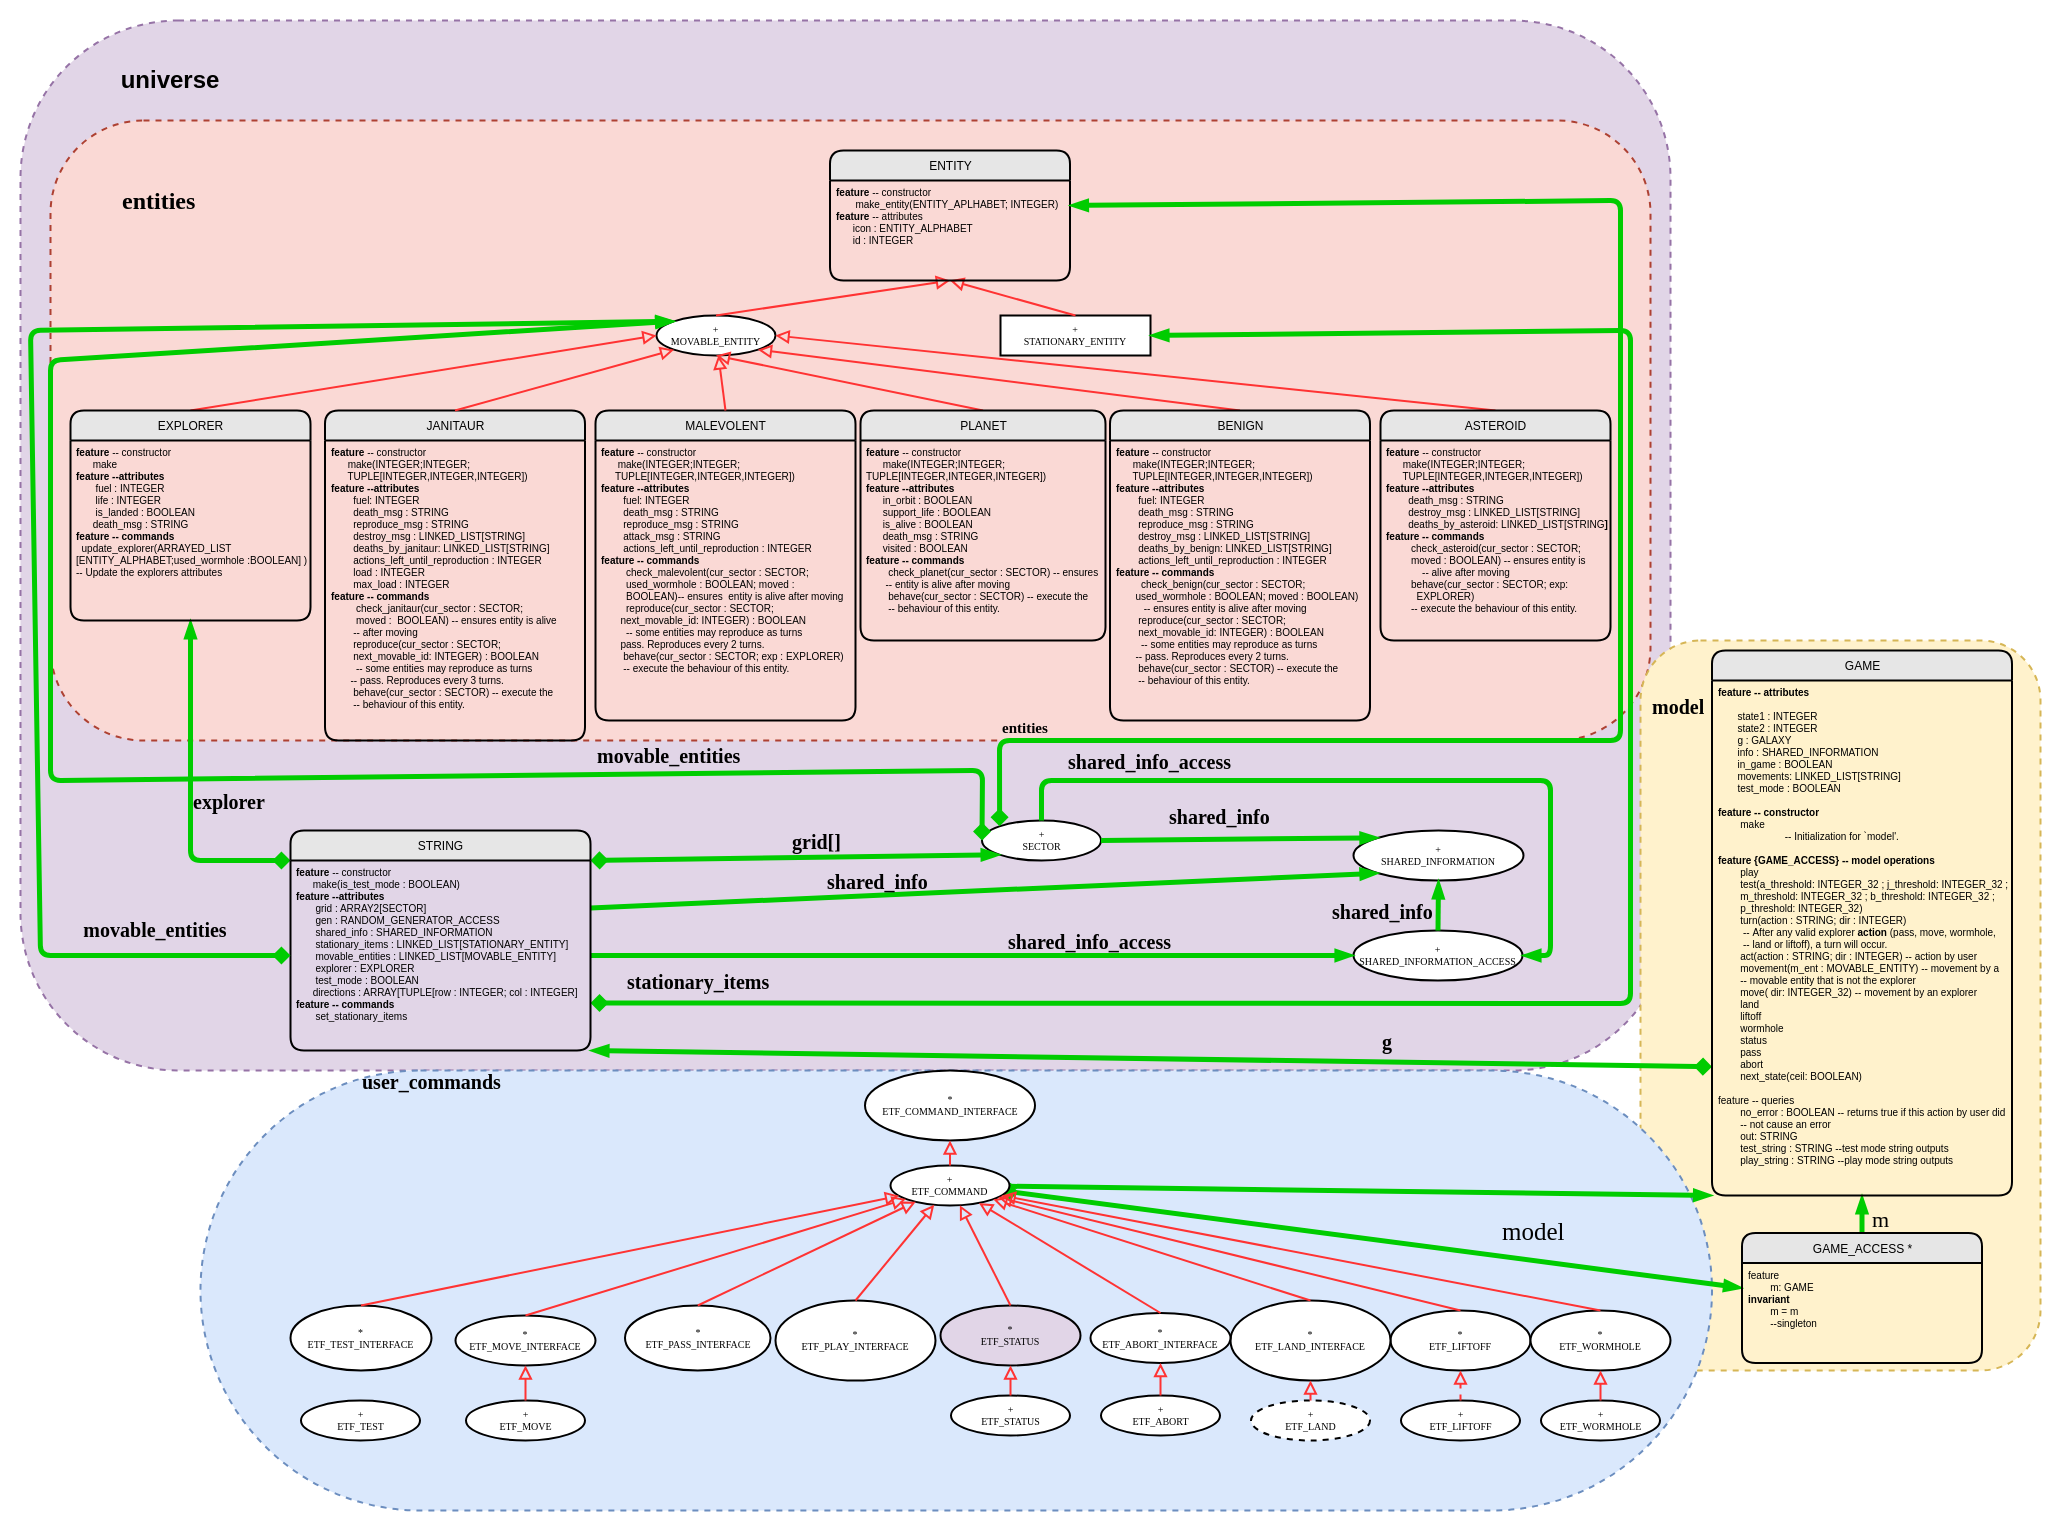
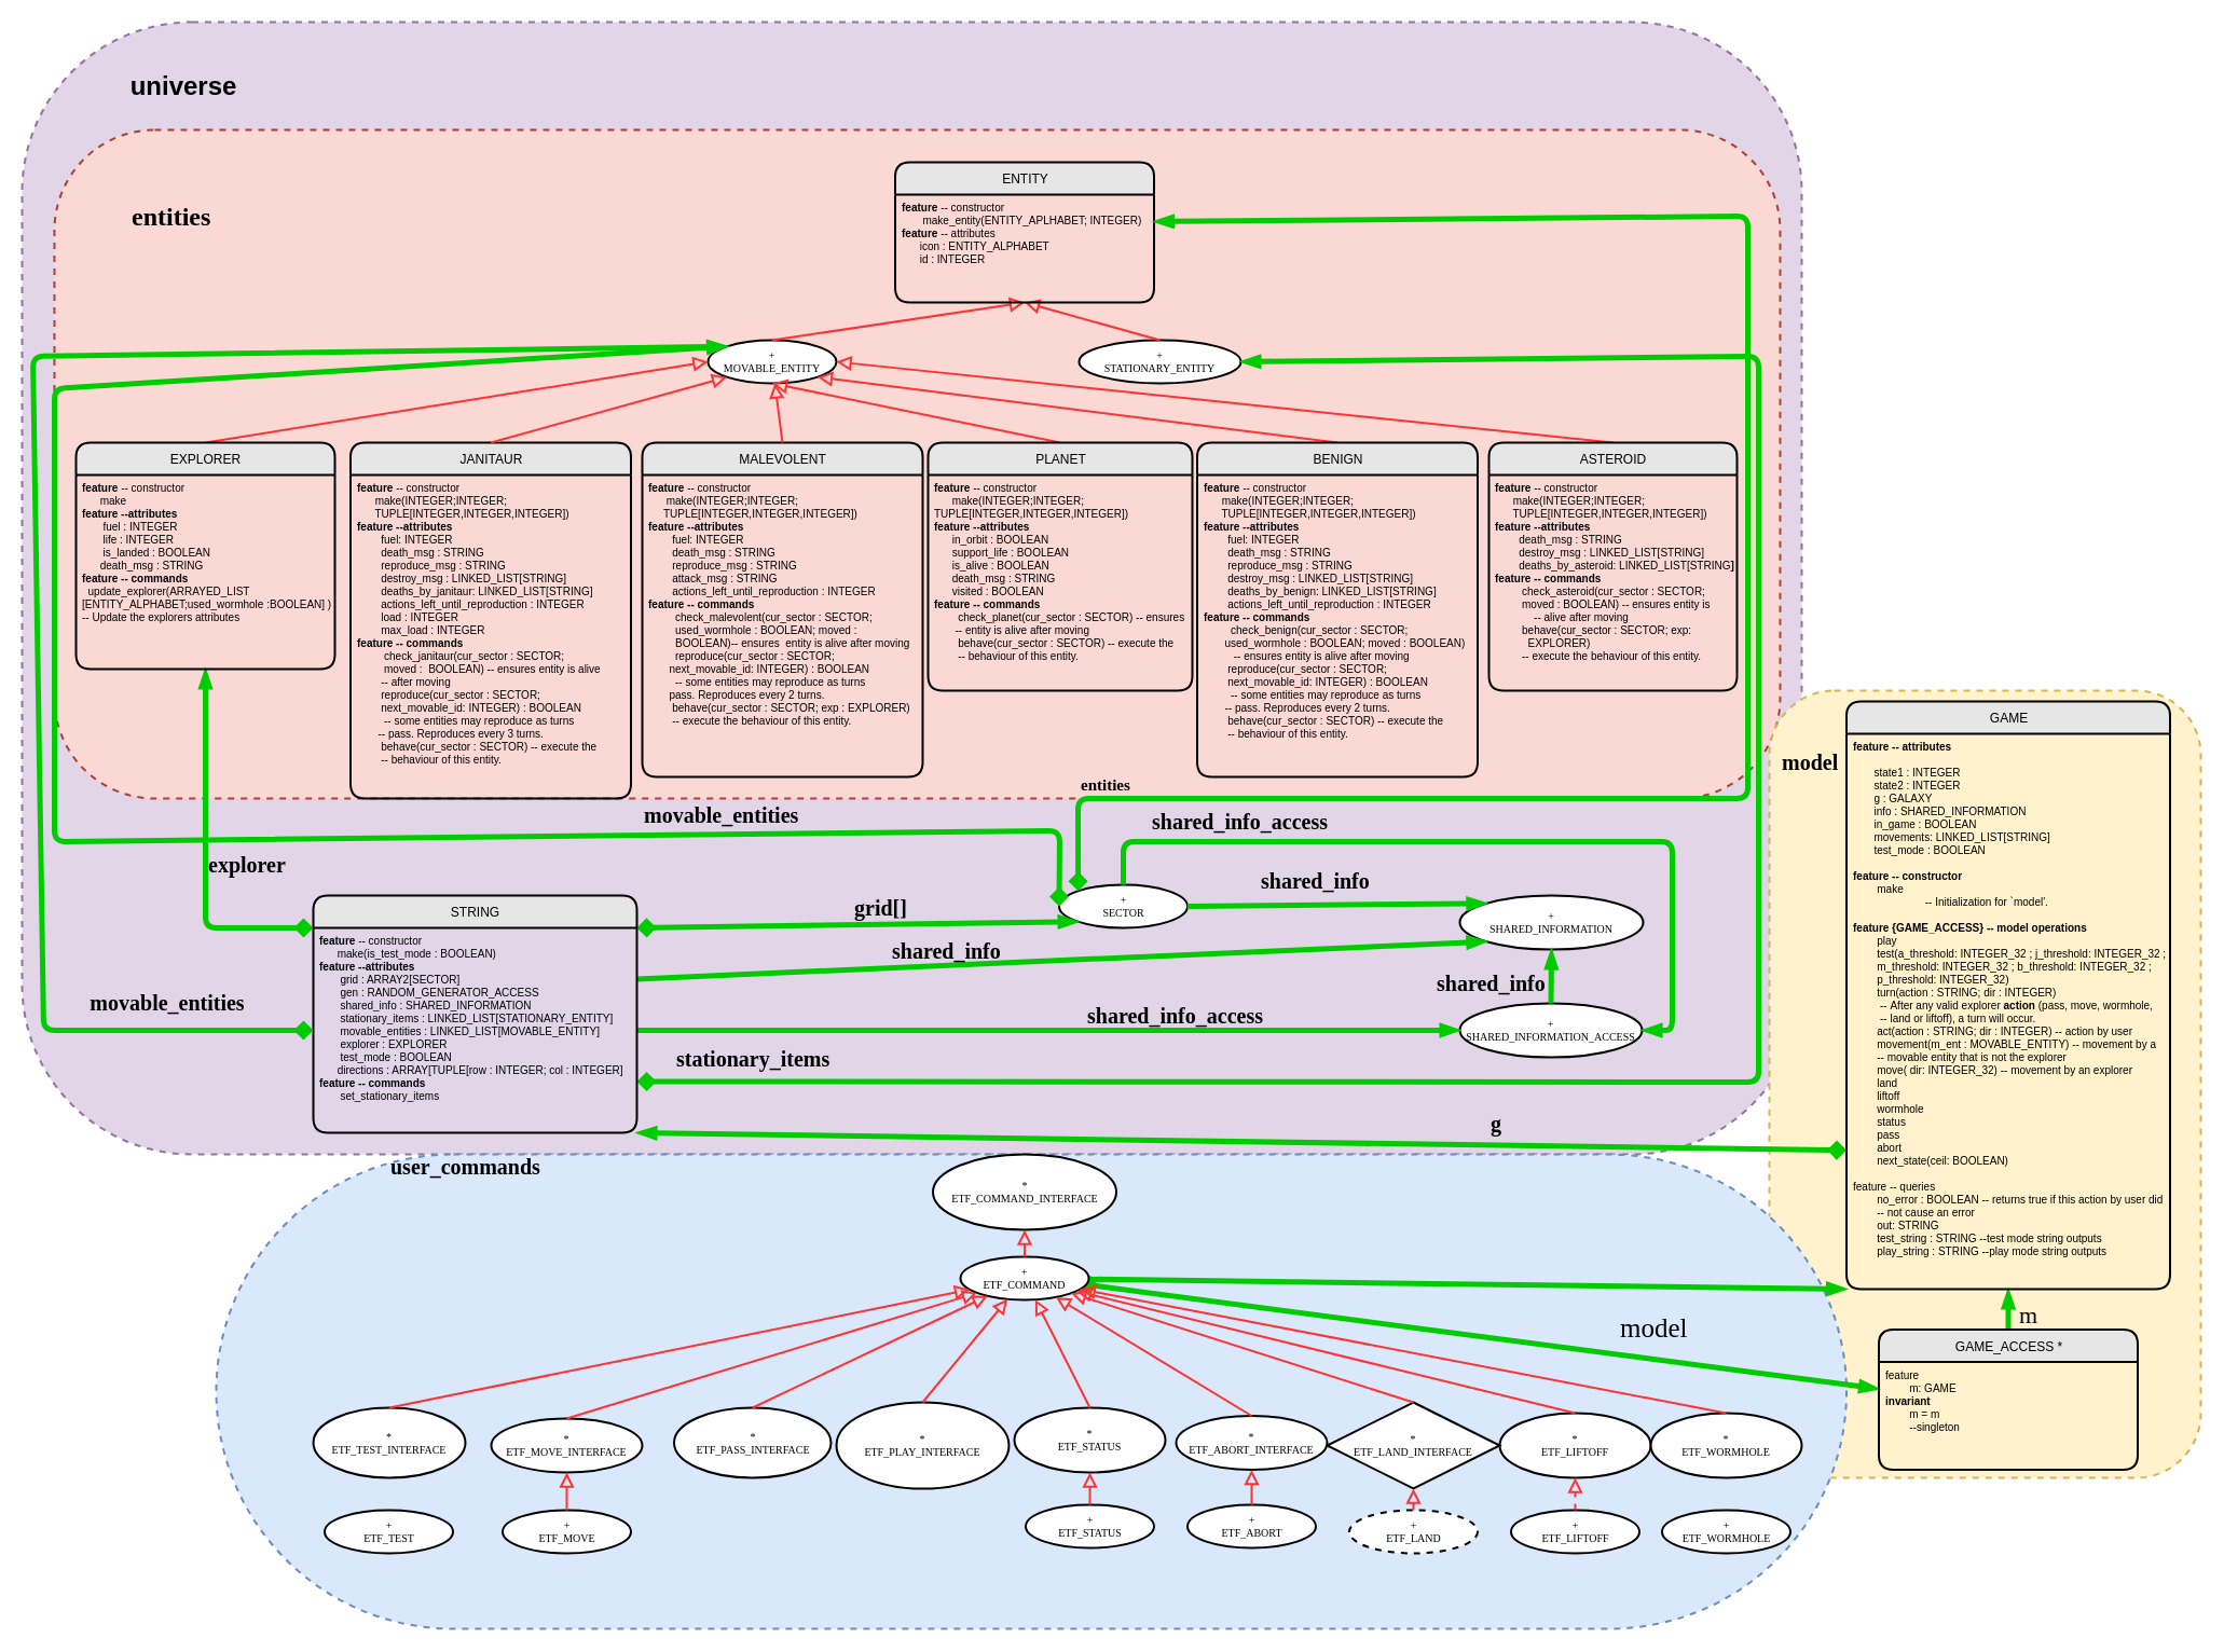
- <mxCell id="54" value="+&lt;br&gt;STATIONARY_ENTITY" style="whiteSpace=wrap;html=1;fontSize=10;fontFamily=Verdena;strokeWidth=2;rounded=0;" parent="1" vertex="1"><mxGeometry x="1000" y="315" width="150" height="40" as="geometry" /></mxCell>
+ <mxCell id="54" value="+&lt;br&gt;STATIONARY_ENTITY" style="ellipse;whiteSpace=wrap;html=1;rounded=1;fontSize=10;fontFamily=Verdena;strokeWidth=2;" parent="1" vertex="1"><mxGeometry x="1000" y="315" width="150" height="40" as="geometry" /></mxCell>
- <mxCell id="28" value="*&lt;br&gt;ETF_STATUS" style="ellipse;whiteSpace=wrap;html=1;rounded=1;fontSize=10;fontFamily=Verdena;strokeWidth=2;fillColor=#e1d5e7;" parent="1" vertex="1"><mxGeometry x="940" y="1305" width="140" height="60" as="geometry" /></mxCell>
+ <mxCell id="28" value="*&lt;br&gt;ETF_STATUS" style="ellipse;whiteSpace=wrap;html=1;rounded=1;fontSize=10;fontFamily=Verdena;strokeWidth=2;" parent="1" vertex="1"><mxGeometry x="940" y="1305" width="140" height="60" as="geometry" /></mxCell>
- <mxCell id="17" value="*&lt;br&gt;ETF_LAND_INTERFACE" style="ellipse;whiteSpace=wrap;html=1;rounded=1;fontSize=10;fontFamily=Verdena;strokeWidth=2;" parent="1" vertex="1"><mxGeometry x="1230" y="1300" width="160" height="80" as="geometry" /></mxCell>
+ <mxCell id="17" value="*&lt;br&gt;ETF_LAND_INTERFACE" style="rhombus;whiteSpace=wrap;html=1;fontSize=10;fontFamily=Verdena;strokeWidth=2;" parent="1" vertex="1"><mxGeometry x="1230" y="1300" width="160" height="80" as="geometry" /></mxCell>
- <mxCell id="42" value="" style="endArrow=block;html=1;strokeColor=#FF3333;strokeWidth=2;endFill=0;endSize=9;entryX=0.5;entryY=1;entryDx=0;entryDy=0;exitX=0.5;exitY=0;exitDx=0;exitDy=0;" parent="1" source="40" target="41" edge="1"><mxGeometry width="50" height="50" relative="1" as="geometry"><mxPoint x="1341" y="1460" as="sourcePoint" /><mxPoint x="1341" y="1400" as="targetPoint" /></mxGeometry></mxCell>
